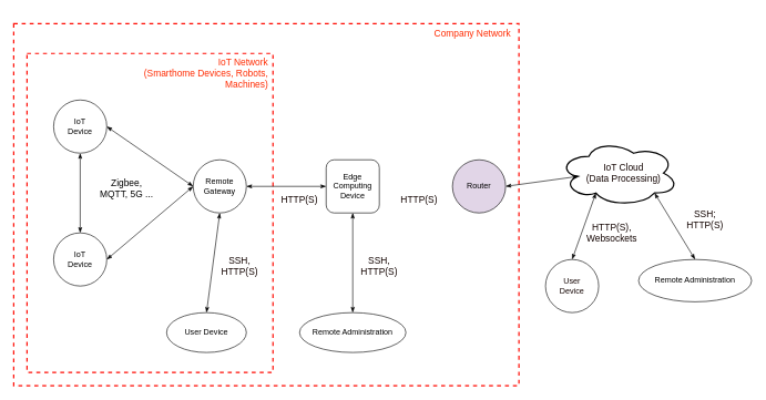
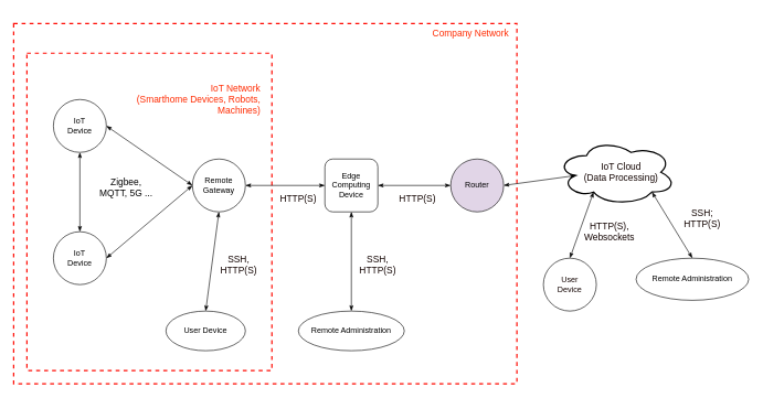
- <mxCell id="15" value="IoT Network&lt;br&gt;(Smarthome Devices, Robots, Machines)" style="text;html=1;strokeColor=none;fillColor=none;align=right;verticalAlign=middle;whiteSpace=wrap;rounded=0;dashed=1;fontColor=#FF2A00;fontSize=14;" parent="1" vertex="1"><mxGeometry x="215" y="80" width="190" height="60" as="geometry" /></mxCell>
+ <mxCell id="15" value="IoT Network&lt;br&gt;(Smarthome Devices, Robots, Machines)" style="text;html=1;strokeColor=none;fillColor=none;align=right;verticalAlign=middle;whiteSpace=wrap;rounded=0;dashed=1;fontColor=#FF2A00;fontSize=14;" parent="1" vertex="1"><mxGeometry x="205" y="120" width="190" height="60" as="geometry" /></mxCell>
+ <mxCell id="29" value="" style="endArrow=classicThin;html=1;exitX=1;exitY=0.5;exitDx=0;exitDy=0;entryX=0;entryY=0.5;entryDx=0;entryDy=0;endFill=1;startFill=1;startArrow=classicThin;" parent="1" source="13" target="28" edge="1"><mxGeometry width="50" height="50" relative="1" as="geometry"><mxPoint x="100" y="290" as="sourcePoint" /><mxPoint x="150" y="240" as="targetPoint" /></mxGeometry></mxCell>
